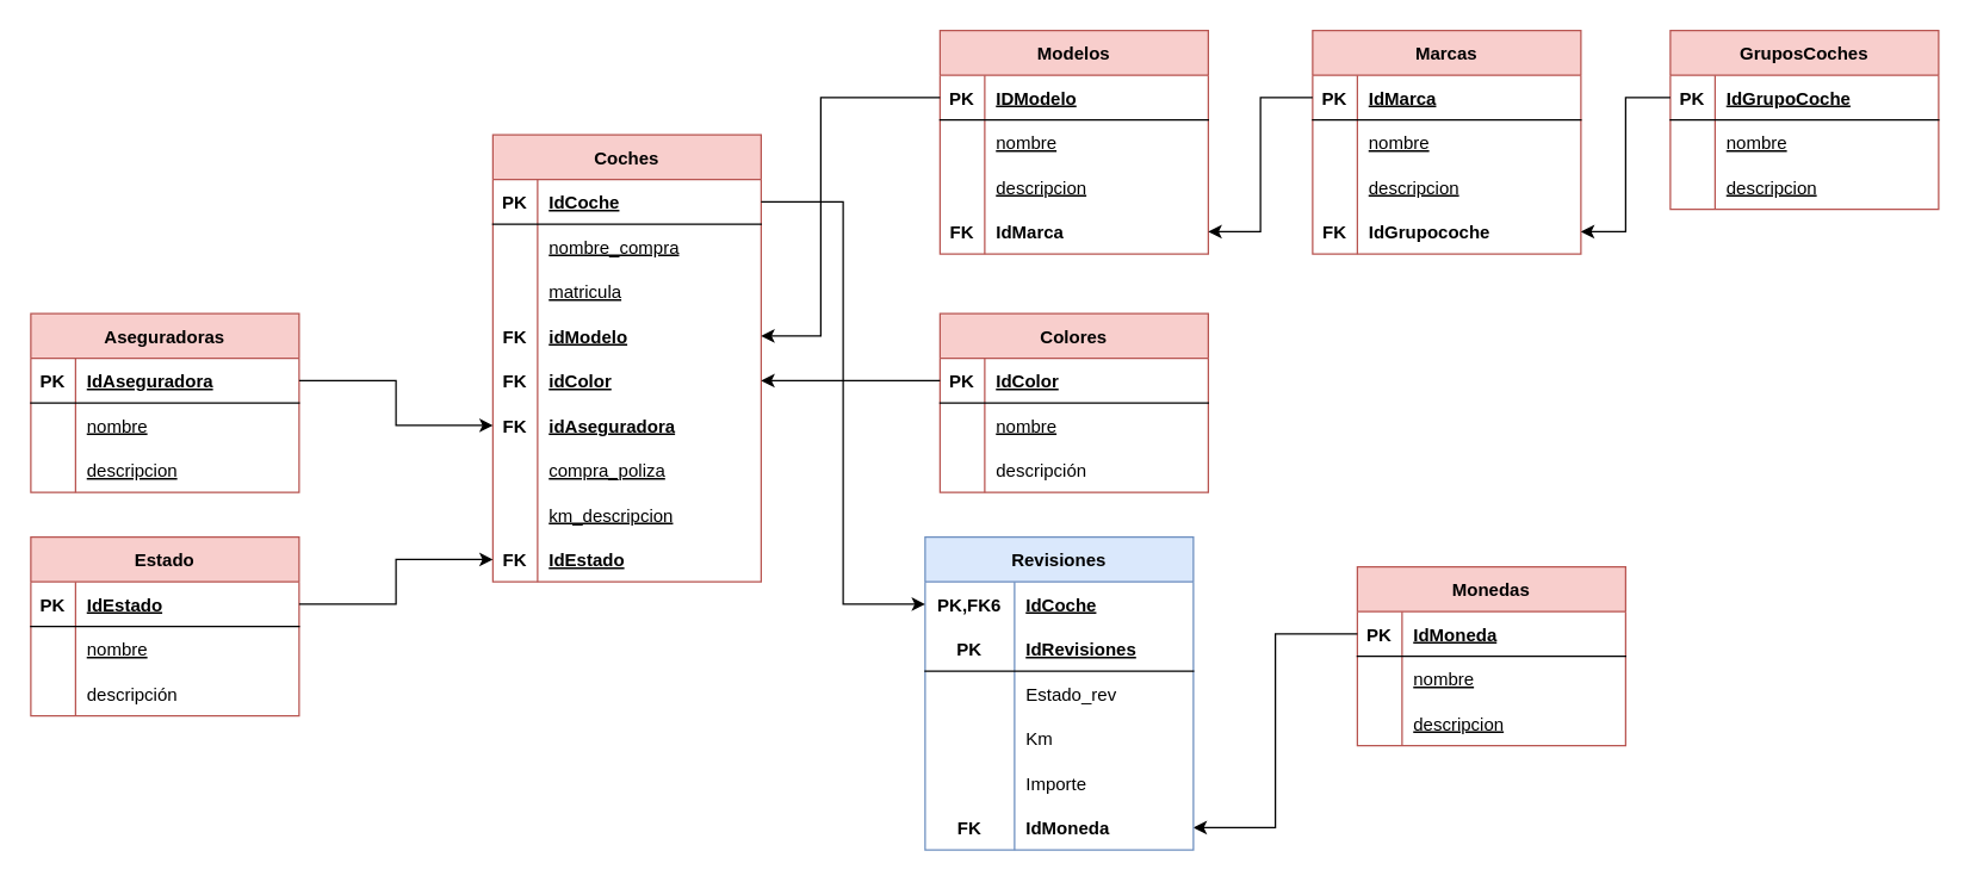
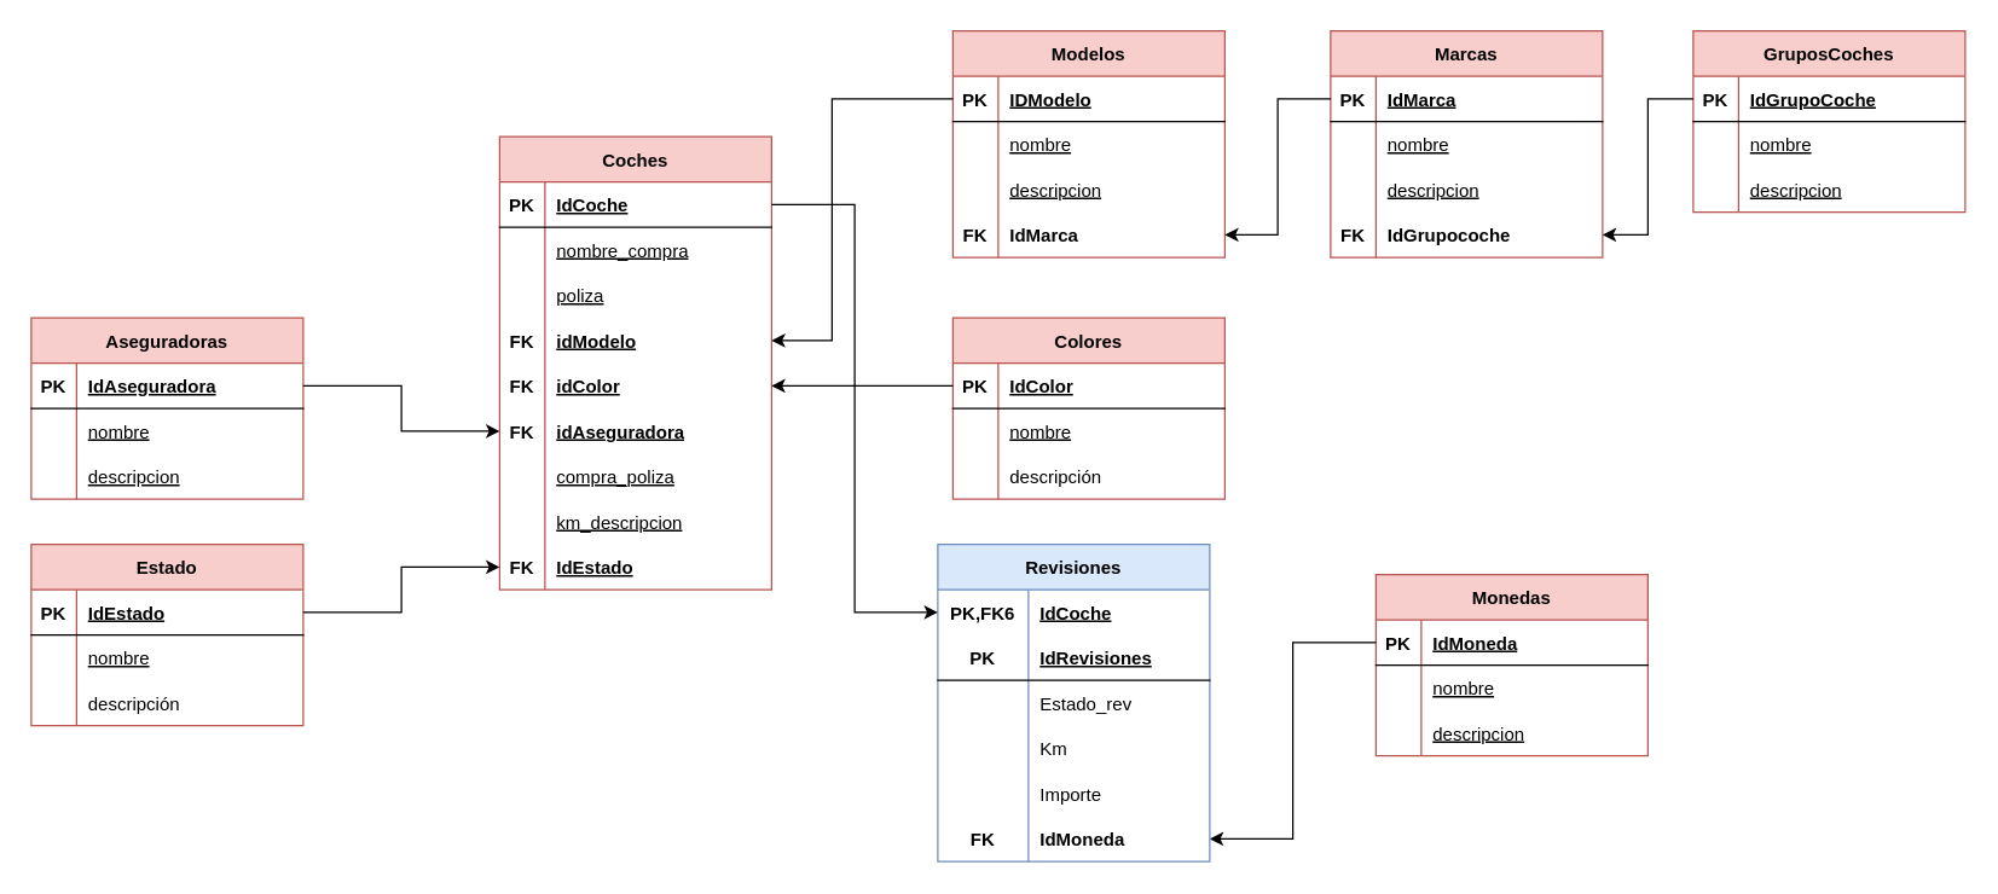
- <mxCell id="11" value="matricula" style="shape=partialRectangle;connectable=0;fillColor=none;top=0;left=0;bottom=0;right=0;align=left;spacingLeft=6;overflow=hidden;fontStyle=4" vertex="1" parent="9"><mxGeometry x="30" width="150" height="30" as="geometry"><mxRectangle width="150" height="30" as="alternateBounds" /></mxGeometry></mxCell>
+ <mxCell id="11" value="poliza" style="shape=partialRectangle;connectable=0;fillColor=none;top=0;left=0;bottom=0;right=0;align=left;spacingLeft=6;overflow=hidden;fontStyle=4" vertex="1" parent="9"><mxGeometry x="30" width="150" height="30" as="geometry"><mxRectangle width="150" height="30" as="alternateBounds" /></mxGeometry></mxCell>
